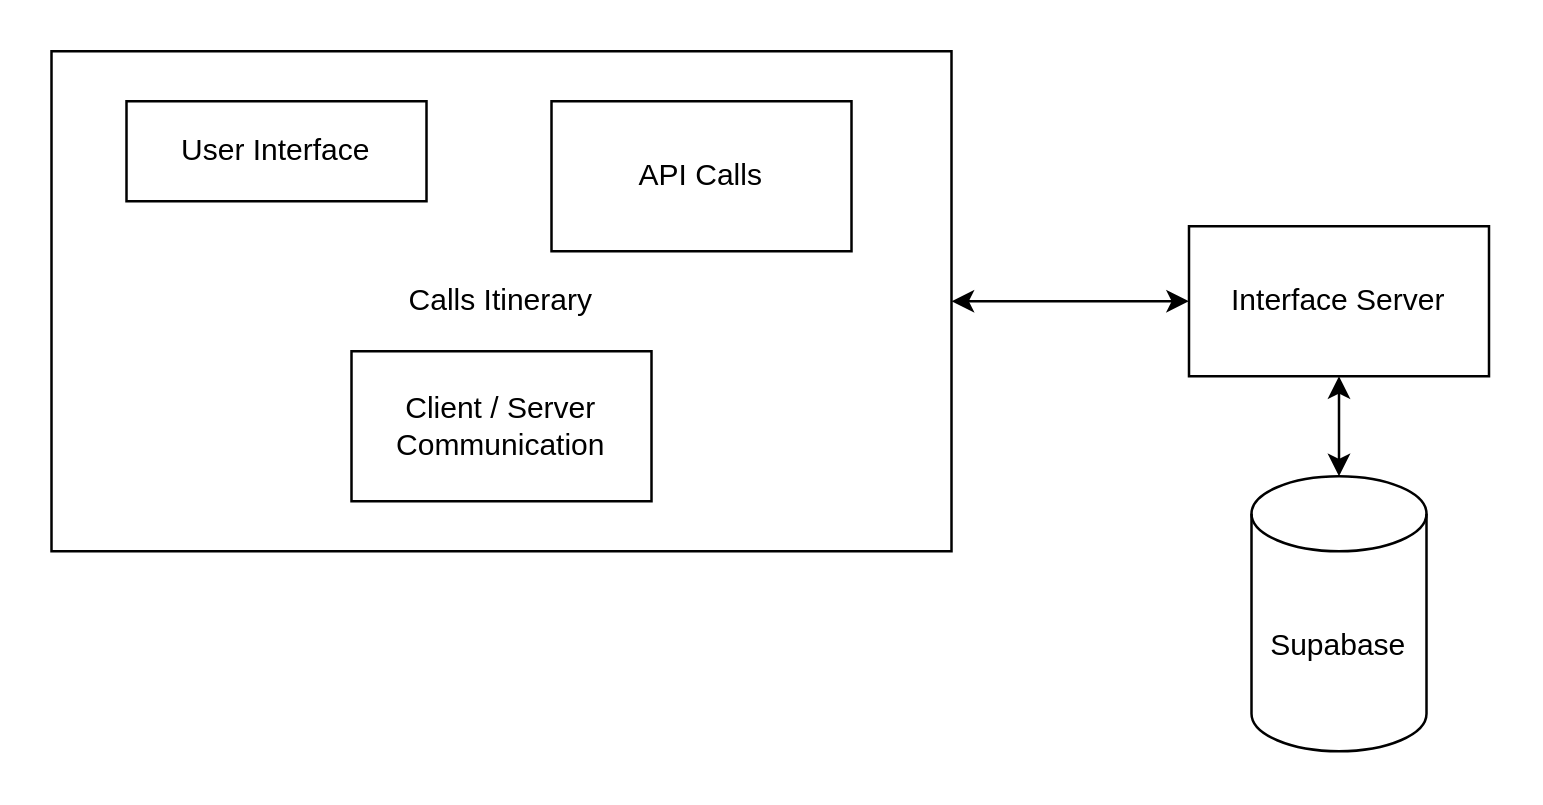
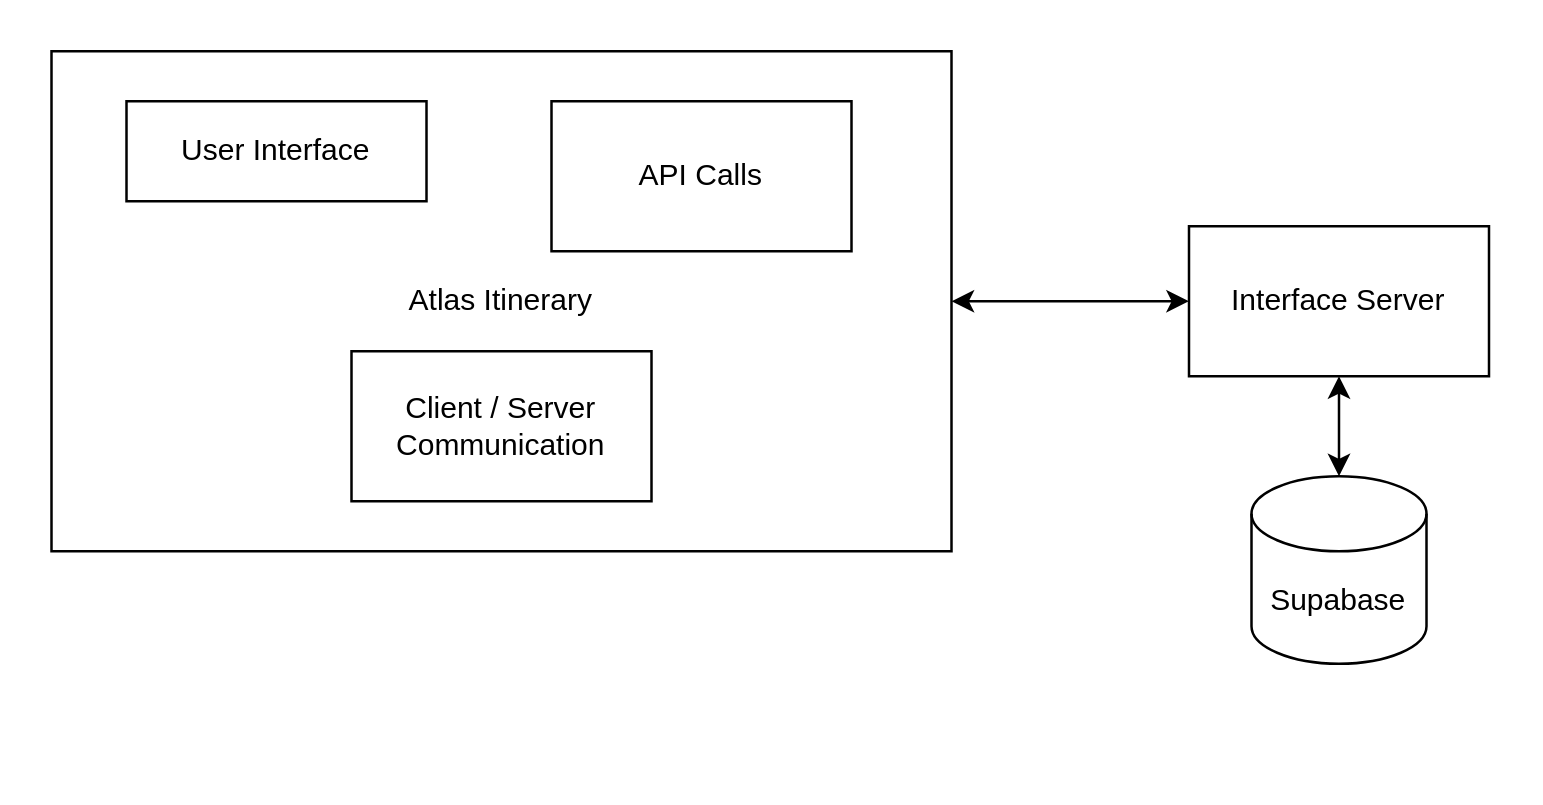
- <mxCell id="6" value="Calls Itinerary" style="rounded=0;whiteSpace=wrap;html=1;" vertex="1" parent="1"><mxGeometry x="20" y="20" width="360" height="200" as="geometry" /></mxCell>
+ <mxCell id="6" value="Atlas Itinerary" style="rounded=0;whiteSpace=wrap;html=1;" vertex="1" parent="1"><mxGeometry x="20" y="20" width="360" height="200" as="geometry" /></mxCell>
- <mxCell id="2" value="&lt;div&gt;Supabase&lt;/div&gt;" style="shape=cylinder3;whiteSpace=wrap;html=1;boundedLbl=1;backgroundOutline=1;size=15;" vertex="1" parent="1"><mxGeometry x="500" y="190" width="70" height="110" as="geometry" /></mxCell>
+ <mxCell id="2" value="&lt;div&gt;Supabase&lt;/div&gt;" style="shape=cylinder3;whiteSpace=wrap;html=1;boundedLbl=1;backgroundOutline=1;size=15;" vertex="1" parent="1"><mxGeometry x="500" y="190" width="70" height="75" as="geometry" /></mxCell>
